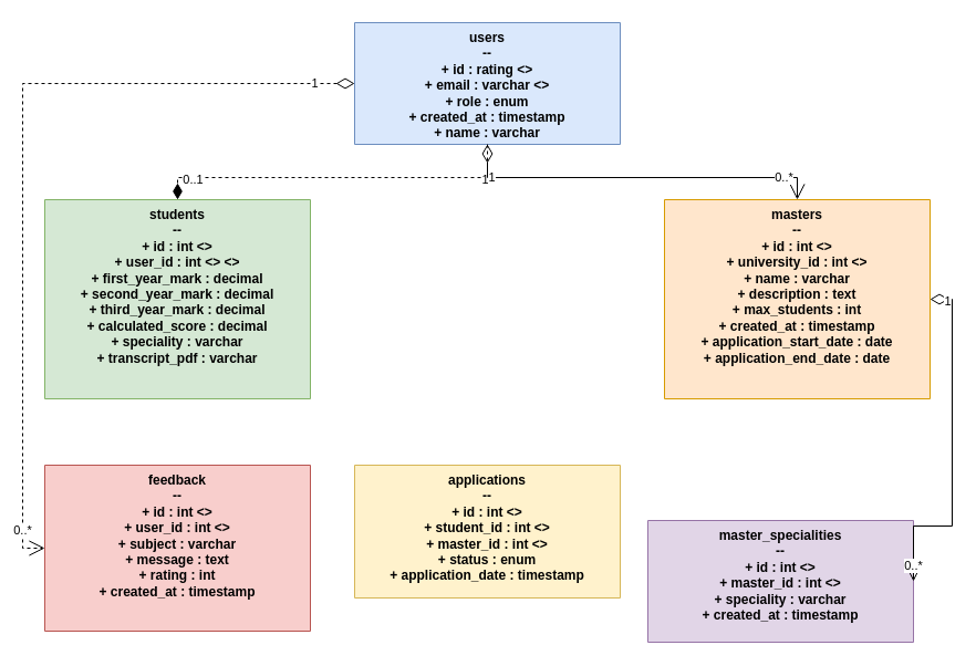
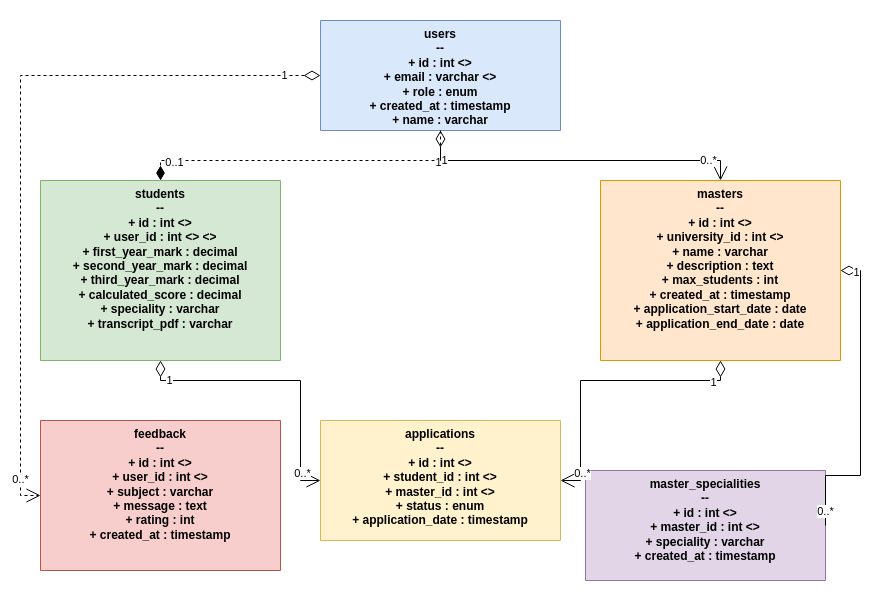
- <mxCell id="2" value="users&#10;--&#10;+ id : rating &lt;&lt;PK&gt;&gt;&#10;+ email : varchar &lt;&lt;UNIQUE&gt;&gt;&#10;+ role : enum&#10;+ created_at : timestamp&#10;+ name : varchar" style="swimlane;fontStyle=1;align=center;verticalAlign=top;childLayout=stackLayout;horizontal=1;startSize=110;horizontalStack=0;resizeParent=1;resizeParentMax=0;resizeLast=0;collapsible=1;marginBottom=0;whiteSpace=wrap;html=1;fillColor=#dae8fc;strokeColor=#6c8ebf;" parent="1" vertex="1"><mxGeometry x="320" y="20" width="240" height="110" as="geometry" /></mxCell>
+ <mxCell id="2" value="users&#10;--&#10;+ id : int &lt;&lt;PK&gt;&gt;&#10;+ email : varchar &lt;&lt;UNIQUE&gt;&gt;&#10;+ role : enum&#10;+ created_at : timestamp&#10;+ name : varchar" style="swimlane;fontStyle=1;align=center;verticalAlign=top;childLayout=stackLayout;horizontal=1;startSize=110;horizontalStack=0;resizeParent=1;resizeParentMax=0;resizeLast=0;collapsible=1;marginBottom=0;whiteSpace=wrap;html=1;fillColor=#dae8fc;strokeColor=#6c8ebf;" parent="1" vertex="1"><mxGeometry x="320" y="20" width="240" height="110" as="geometry" /></mxCell>
+ <mxCell id="17" value="" style="endArrow=open;html=1;endSize=12;startArrow=diamondThin;startSize=14;startFill=0;edgeStyle=orthogonalEdgeStyle;rounded=0;exitX=0.5;exitY=1;exitDx=0;exitDy=0;entryX=0;entryY=0.5;entryDx=0;entryDy=0;" edge="1" parent="1" source="3" target="5"><mxGeometry relative="1" as="geometry"><mxPoint x="330" y="370" as="sourcePoint" /><mxPoint x="490" y="370" as="targetPoint" /><Array as="points"><mxPoint x="160" y="380" /><mxPoint x="300" y="380" /><mxPoint x="300" y="480" /></Array></mxGeometry></mxCell>
+ <mxCell id="18" value="1" style="edgeLabel;html=1;align=center;verticalAlign=middle;resizable=0;points=[];" vertex="1" connectable="0" parent="17"><mxGeometry x="-0.8" y="1" relative="1" as="geometry"><mxPoint as="offset" /></mxGeometry></mxCell>
+ <mxCell id="19" value="0..*" style="edgeLabel;html=1;align=center;verticalAlign=middle;resizable=0;points=[];" vertex="1" connectable="0" parent="17"><mxGeometry x="0.8" y="1" relative="1" as="geometry"><mxPoint as="offset" /></mxGeometry></mxCell>
+ <mxCell id="20" value="" style="endArrow=open;html=1;endSize=12;startArrow=diamondThin;startSize=14;startFill=0;edgeStyle=orthogonalEdgeStyle;rounded=0;exitX=0.5;exitY=1;exitDx=0;exitDy=0;entryX=1;entryY=0.5;entryDx=0;entryDy=0;" edge="1" parent="1" source="4" target="5"><mxGeometry relative="1" as="geometry"><mxPoint x="330" y="370" as="sourcePoint" /><mxPoint x="490" y="370" as="targetPoint" /><Array as="points"><mxPoint x="720" y="380" /><mxPoint x="580" y="380" /><mxPoint x="580" y="480" /></Array></mxGeometry></mxCell>
+ <mxCell id="21" value="1" style="edgeLabel;html=1;align=center;verticalAlign=middle;resizable=0;points=[];" vertex="1" connectable="0" parent="20"><mxGeometry x="-0.8" y="1" relative="1" as="geometry"><mxPoint as="offset" /></mxGeometry></mxCell>
+ <mxCell id="22" value="0..*" style="edgeLabel;html=1;align=center;verticalAlign=middle;resizable=0;points=[];" vertex="1" connectable="0" parent="20"><mxGeometry x="0.8" y="1" relative="1" as="geometry"><mxPoint as="offset" /></mxGeometry></mxCell>
- <mxCell id="23" value="" style="endArrow=open;html=1;endSize=12;startArrow=diamondThin;startSize=14;startFill=0;edgeStyle=orthogonalEdgeStyle;rounded=0;exitX=1;exitY=0.5;exitDx=0;exitDy=0;entryX=1;entryY=0.5;entryDx=0;entryDy=0;" edge="1" parent="1" source="4" target="7"><mxGeometry relative="1" as="geometry"><mxPoint x="330" y="370" as="sourcePoint" /><mxPoint x="490" y="370" as="targetPoint" /><Array as="points"><mxPoint x="860" y="270" /><mxPoint x="860" y="475" /></Array></mxGeometry></mxCell>
+ <mxCell id="23" value="" style="endArrow=none;html=1;endSize=12;startArrow=diamondThin;startSize=14;startFill=0;edgeStyle=orthogonalEdgeStyle;rounded=0;exitX=1;exitY=0.5;exitDx=0;exitDy=0;entryX=1;entryY=0.5;entryDx=0;entryDy=0;" edge="1" parent="1" source="4" target="7"><mxGeometry relative="1" as="geometry"><mxPoint x="330" y="370" as="sourcePoint" /><mxPoint x="490" y="370" as="targetPoint" /><Array as="points"><mxPoint x="860" y="270" /><mxPoint x="860" y="475" /></Array></mxGeometry></mxCell>
